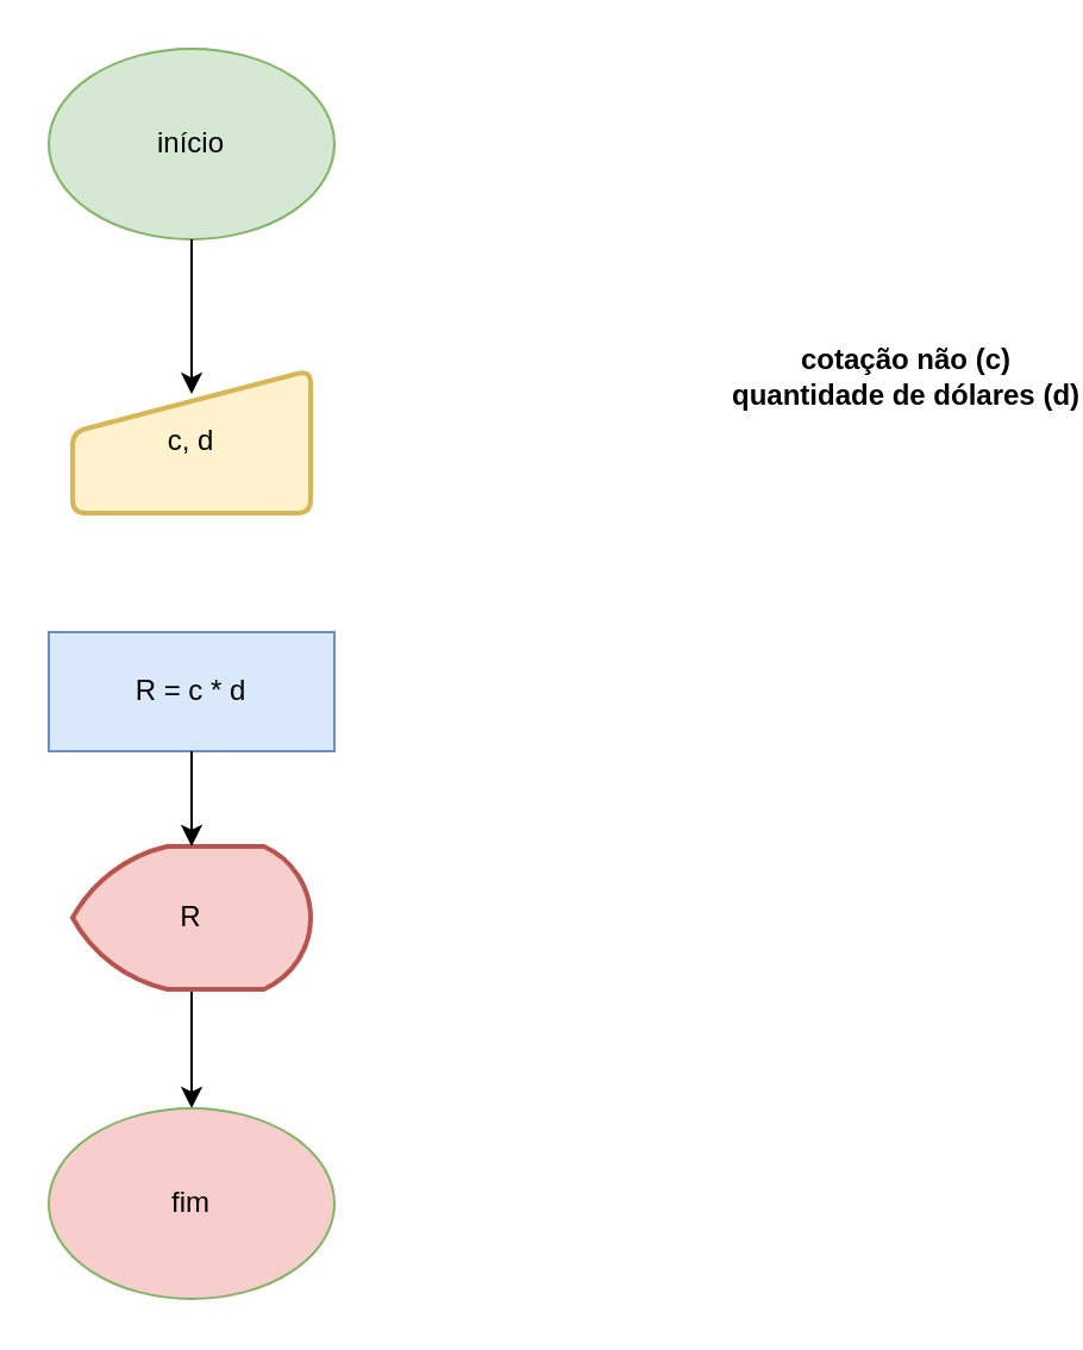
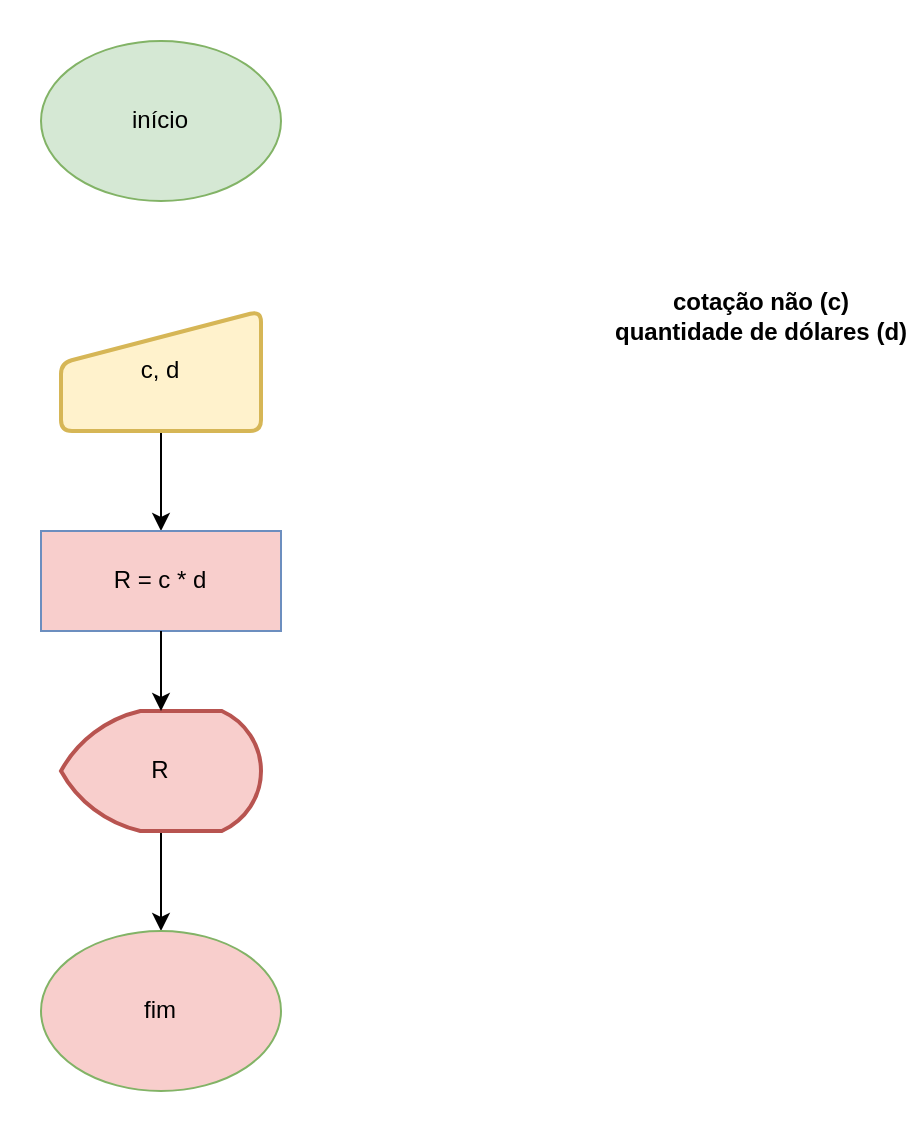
- <mxCell id="7" style="edgeStyle=orthogonalEdgeStyle;rounded=0;orthogonalLoop=1;jettySize=auto;html=1;entryX=0.5;entryY=0.167;entryDx=0;entryDy=0;entryPerimeter=0;" edge="1" parent="1" source="2" target="6"><mxGeometry relative="1" as="geometry" /></mxCell>
+ <mxCell id="5" style="edgeStyle=orthogonalEdgeStyle;rounded=0;orthogonalLoop=1;jettySize=auto;html=1;entryX=0.5;entryY=0;entryDx=0;entryDy=0;" edge="1" parent="1" source="6" target="8"><mxGeometry relative="1" as="geometry" /></mxCell>
- <mxCell id="8" value="R = c * d" style="rounded=0;whiteSpace=wrap;html=1;fillColor=#dae8fc;strokeColor=#6c8ebf;" vertex="1" parent="1"><mxGeometry x="20" y="265" width="120" height="50" as="geometry" /></mxCell>
+ <mxCell id="8" value="R = c * d" style="rounded=0;whiteSpace=wrap;html=1;fillColor=#f8cecc;strokeColor=#6c8ebf;" vertex="1" parent="1"><mxGeometry x="20" y="265" width="120" height="50" as="geometry" /></mxCell>
